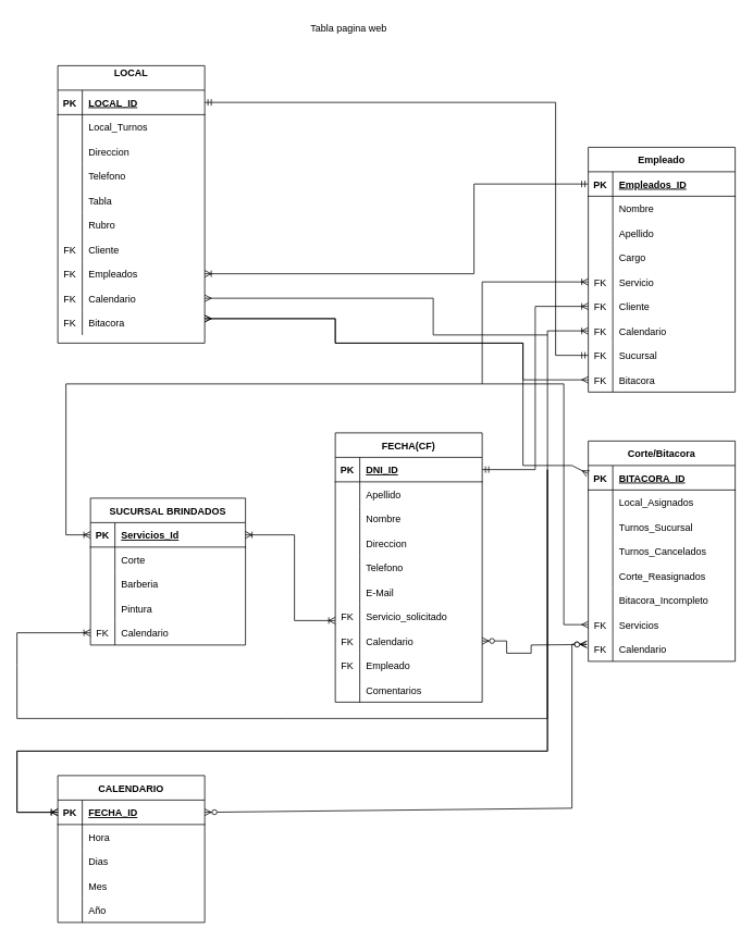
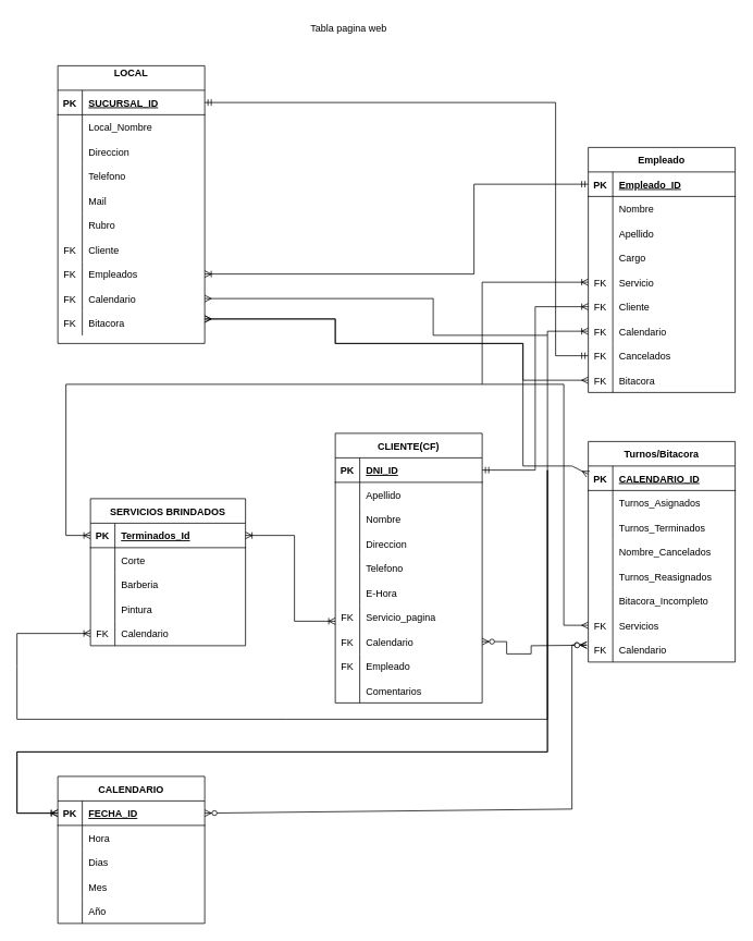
- <mxCell id="64" value="LOCAL_ID" style="shape=partialRectangle;connectable=0;fillColor=none;top=0;left=0;bottom=0;right=0;align=left;spacingLeft=6;fontStyle=5;overflow=hidden;" parent="62" vertex="1"><mxGeometry x="30" width="150" height="30" as="geometry"><mxRectangle width="150" height="30" as="alternateBounds" /></mxGeometry></mxCell>
+ <mxCell id="64" value="SUCURSAL_ID" style="shape=partialRectangle;connectable=0;fillColor=none;top=0;left=0;bottom=0;right=0;align=left;spacingLeft=6;fontStyle=5;overflow=hidden;" parent="62" vertex="1"><mxGeometry x="30" width="150" height="30" as="geometry"><mxRectangle width="150" height="30" as="alternateBounds" /></mxGeometry></mxCell>
- <mxCell id="67" value="Local_Turnos    " style="shape=partialRectangle;connectable=0;fillColor=none;top=0;left=0;bottom=0;right=0;align=left;spacingLeft=6;overflow=hidden;" parent="65" vertex="1"><mxGeometry x="30" width="150" height="30" as="geometry"><mxRectangle width="150" height="30" as="alternateBounds" /></mxGeometry></mxCell>
+ <mxCell id="67" value="Local_Nombre    " style="shape=partialRectangle;connectable=0;fillColor=none;top=0;left=0;bottom=0;right=0;align=left;spacingLeft=6;overflow=hidden;" parent="65" vertex="1"><mxGeometry x="30" width="150" height="30" as="geometry"><mxRectangle width="150" height="30" as="alternateBounds" /></mxGeometry></mxCell>
- <mxCell id="5" value="Empleados_ID" style="shape=partialRectangle;connectable=0;fillColor=none;top=0;left=0;bottom=0;right=0;align=left;spacingLeft=6;fontStyle=5;overflow=hidden;" parent="3" vertex="1"><mxGeometry x="30" width="150" height="30" as="geometry"><mxRectangle width="150" height="30" as="alternateBounds" /></mxGeometry></mxCell>
+ <mxCell id="5" value="Empleado_ID" style="shape=partialRectangle;connectable=0;fillColor=none;top=0;left=0;bottom=0;right=0;align=left;spacingLeft=6;fontStyle=5;overflow=hidden;" parent="3" vertex="1"><mxGeometry x="30" width="150" height="30" as="geometry"><mxRectangle width="150" height="30" as="alternateBounds" /></mxGeometry></mxCell>
- <mxCell id="76" value="Tabla" style="shape=partialRectangle;connectable=0;fillColor=none;top=0;left=0;bottom=0;right=0;align=left;spacingLeft=6;overflow=hidden;" parent="74" vertex="1"><mxGeometry x="30" width="150" height="30" as="geometry"><mxRectangle width="150" height="30" as="alternateBounds" /></mxGeometry></mxCell>
+ <mxCell id="76" value="Mail" style="shape=partialRectangle;connectable=0;fillColor=none;top=0;left=0;bottom=0;right=0;align=left;spacingLeft=6;overflow=hidden;" parent="74" vertex="1"><mxGeometry x="30" width="150" height="30" as="geometry"><mxRectangle width="150" height="30" as="alternateBounds" /></mxGeometry></mxCell>
- <mxCell id="26" value="Sucursal" style="shape=partialRectangle;connectable=0;fillColor=none;top=0;left=0;bottom=0;right=0;align=left;spacingLeft=6;overflow=hidden;" parent="24" vertex="1"><mxGeometry x="30" width="150" height="30" as="geometry"><mxRectangle width="150" height="30" as="alternateBounds" /></mxGeometry></mxCell>
+ <mxCell id="26" value="Cancelados" style="shape=partialRectangle;connectable=0;fillColor=none;top=0;left=0;bottom=0;right=0;align=left;spacingLeft=6;overflow=hidden;" parent="24" vertex="1"><mxGeometry x="30" width="150" height="30" as="geometry"><mxRectangle width="150" height="30" as="alternateBounds" /></mxGeometry></mxCell>
- <mxCell id="30" value="FECHA(CF)" style="shape=table;startSize=30;container=1;collapsible=1;childLayout=tableLayout;fixedRows=1;rowLines=0;fontStyle=1;align=center;resizeLast=1;" parent="1" vertex="1"><mxGeometry x="410" y="530" width="180" height="330" as="geometry"><mxRectangle x="360" y="550" width="120" height="30" as="alternateBounds" /></mxGeometry></mxCell>
+ <mxCell id="30" value="CLIENTE(CF)" style="shape=table;startSize=30;container=1;collapsible=1;childLayout=tableLayout;fixedRows=1;rowLines=0;fontStyle=1;align=center;resizeLast=1;" parent="1" vertex="1"><mxGeometry x="410" y="530" width="180" height="330" as="geometry"><mxRectangle x="360" y="550" width="120" height="30" as="alternateBounds" /></mxGeometry></mxCell>
- <mxCell id="112" value="Corte/Bitacora" style="shape=table;startSize=30;container=1;collapsible=1;childLayout=tableLayout;fixedRows=1;rowLines=0;fontStyle=1;align=center;resizeLast=1;" parent="1" vertex="1"><mxGeometry x="720" y="540" width="180" height="270" as="geometry" /></mxCell>
+ <mxCell id="112" value="Turnos/Bitacora" style="shape=table;startSize=30;container=1;collapsible=1;childLayout=tableLayout;fixedRows=1;rowLines=0;fontStyle=1;align=center;resizeLast=1;" parent="1" vertex="1"><mxGeometry x="720" y="540" width="180" height="270" as="geometry" /></mxCell>
- <mxCell id="115" value="BITACORA_ID" style="shape=partialRectangle;connectable=0;fillColor=none;top=0;left=0;bottom=0;right=0;align=left;spacingLeft=6;fontStyle=5;overflow=hidden;" parent="113" vertex="1"><mxGeometry x="30" width="150" height="30" as="geometry"><mxRectangle width="150" height="30" as="alternateBounds" /></mxGeometry></mxCell>
+ <mxCell id="115" value="CALENDARIO_ID" style="shape=partialRectangle;connectable=0;fillColor=none;top=0;left=0;bottom=0;right=0;align=left;spacingLeft=6;fontStyle=5;overflow=hidden;" parent="113" vertex="1"><mxGeometry x="30" width="150" height="30" as="geometry"><mxRectangle width="150" height="30" as="alternateBounds" /></mxGeometry></mxCell>
- <mxCell id="118" value="Local_Asignados" style="shape=partialRectangle;connectable=0;fillColor=none;top=0;left=0;bottom=0;right=0;align=left;spacingLeft=6;overflow=hidden;" parent="116" vertex="1"><mxGeometry x="30" width="150" height="30" as="geometry"><mxRectangle width="150" height="30" as="alternateBounds" /></mxGeometry></mxCell>
+ <mxCell id="118" value="Turnos_Asignados" style="shape=partialRectangle;connectable=0;fillColor=none;top=0;left=0;bottom=0;right=0;align=left;spacingLeft=6;overflow=hidden;" parent="116" vertex="1"><mxGeometry x="30" width="150" height="30" as="geometry"><mxRectangle width="150" height="30" as="alternateBounds" /></mxGeometry></mxCell>
- <mxCell id="93" value="SUCURSAL BRINDADOS" style="shape=table;startSize=30;container=1;collapsible=1;childLayout=tableLayout;fixedRows=1;rowLines=0;fontStyle=1;align=center;resizeLast=1;" parent="1" vertex="1"><mxGeometry x="110" y="610" width="190" height="180" as="geometry" /></mxCell>
+ <mxCell id="93" value="SERVICIOS BRINDADOS" style="shape=table;startSize=30;container=1;collapsible=1;childLayout=tableLayout;fixedRows=1;rowLines=0;fontStyle=1;align=center;resizeLast=1;" parent="1" vertex="1"><mxGeometry x="110" y="610" width="190" height="180" as="geometry" /></mxCell>
- <mxCell id="121" value="Turnos_Sucursal" style="shape=partialRectangle;connectable=0;fillColor=none;top=0;left=0;bottom=0;right=0;align=left;spacingLeft=6;overflow=hidden;" parent="119" vertex="1"><mxGeometry x="30" width="150" height="30" as="geometry"><mxRectangle width="150" height="30" as="alternateBounds" /></mxGeometry></mxCell>
+ <mxCell id="121" value="Turnos_Terminados" style="shape=partialRectangle;connectable=0;fillColor=none;top=0;left=0;bottom=0;right=0;align=left;spacingLeft=6;overflow=hidden;" parent="119" vertex="1"><mxGeometry x="30" width="150" height="30" as="geometry"><mxRectangle width="150" height="30" as="alternateBounds" /></mxGeometry></mxCell>
- <mxCell id="96" value="Servicios_Id" style="shape=partialRectangle;connectable=0;fillColor=none;top=0;left=0;bottom=0;right=0;align=left;spacingLeft=6;fontStyle=5;overflow=hidden;" parent="94" vertex="1"><mxGeometry x="30" width="160" height="30" as="geometry"><mxRectangle width="160" height="30" as="alternateBounds" /></mxGeometry></mxCell>
+ <mxCell id="96" value="Terminados_Id" style="shape=partialRectangle;connectable=0;fillColor=none;top=0;left=0;bottom=0;right=0;align=left;spacingLeft=6;fontStyle=5;overflow=hidden;" parent="94" vertex="1"><mxGeometry x="30" width="160" height="30" as="geometry"><mxRectangle width="160" height="30" as="alternateBounds" /></mxGeometry></mxCell>
- <mxCell id="124" value="Turnos_Cancelados" style="shape=partialRectangle;connectable=0;fillColor=none;top=0;left=0;bottom=0;right=0;align=left;spacingLeft=6;overflow=hidden;" parent="122" vertex="1"><mxGeometry x="30" width="150" height="30" as="geometry"><mxRectangle width="150" height="30" as="alternateBounds" /></mxGeometry></mxCell>
+ <mxCell id="124" value="Nombre_Cancelados" style="shape=partialRectangle;connectable=0;fillColor=none;top=0;left=0;bottom=0;right=0;align=left;spacingLeft=6;overflow=hidden;" parent="122" vertex="1"><mxGeometry x="30" width="150" height="30" as="geometry"><mxRectangle width="150" height="30" as="alternateBounds" /></mxGeometry></mxCell>
- <mxCell id="127" value="Corte_Reasignados" style="shape=partialRectangle;connectable=0;fillColor=none;top=0;left=0;bottom=0;right=0;align=left;spacingLeft=6;overflow=hidden;" parent="125" vertex="1"><mxGeometry x="30" width="150" height="30" as="geometry"><mxRectangle width="150" height="30" as="alternateBounds" /></mxGeometry></mxCell>
+ <mxCell id="127" value="Turnos_Reasignados" style="shape=partialRectangle;connectable=0;fillColor=none;top=0;left=0;bottom=0;right=0;align=left;spacingLeft=6;overflow=hidden;" parent="125" vertex="1"><mxGeometry x="30" width="150" height="30" as="geometry"><mxRectangle width="150" height="30" as="alternateBounds" /></mxGeometry></mxCell>
- <mxCell id="48" value="E-Mail" style="shape=partialRectangle;connectable=0;fillColor=none;top=0;left=0;bottom=0;right=0;align=left;spacingLeft=6;overflow=hidden;" parent="46" vertex="1"><mxGeometry x="30" width="150" height="30" as="geometry"><mxRectangle width="150" height="30" as="alternateBounds" /></mxGeometry></mxCell>
+ <mxCell id="48" value="E-Hora" style="shape=partialRectangle;connectable=0;fillColor=none;top=0;left=0;bottom=0;right=0;align=left;spacingLeft=6;overflow=hidden;" parent="46" vertex="1"><mxGeometry x="30" width="150" height="30" as="geometry"><mxRectangle width="150" height="30" as="alternateBounds" /></mxGeometry></mxCell>
- <mxCell id="51" value="Servicio_solicitado" style="shape=partialRectangle;connectable=0;fillColor=none;top=0;left=0;bottom=0;right=0;align=left;spacingLeft=6;overflow=hidden;" parent="49" vertex="1"><mxGeometry x="30" width="150" height="30" as="geometry"><mxRectangle width="150" height="30" as="alternateBounds" /></mxGeometry></mxCell>
+ <mxCell id="51" value="Servicio_pagina" style="shape=partialRectangle;connectable=0;fillColor=none;top=0;left=0;bottom=0;right=0;align=left;spacingLeft=6;overflow=hidden;" parent="49" vertex="1"><mxGeometry x="30" width="150" height="30" as="geometry"><mxRectangle width="150" height="30" as="alternateBounds" /></mxGeometry></mxCell>
